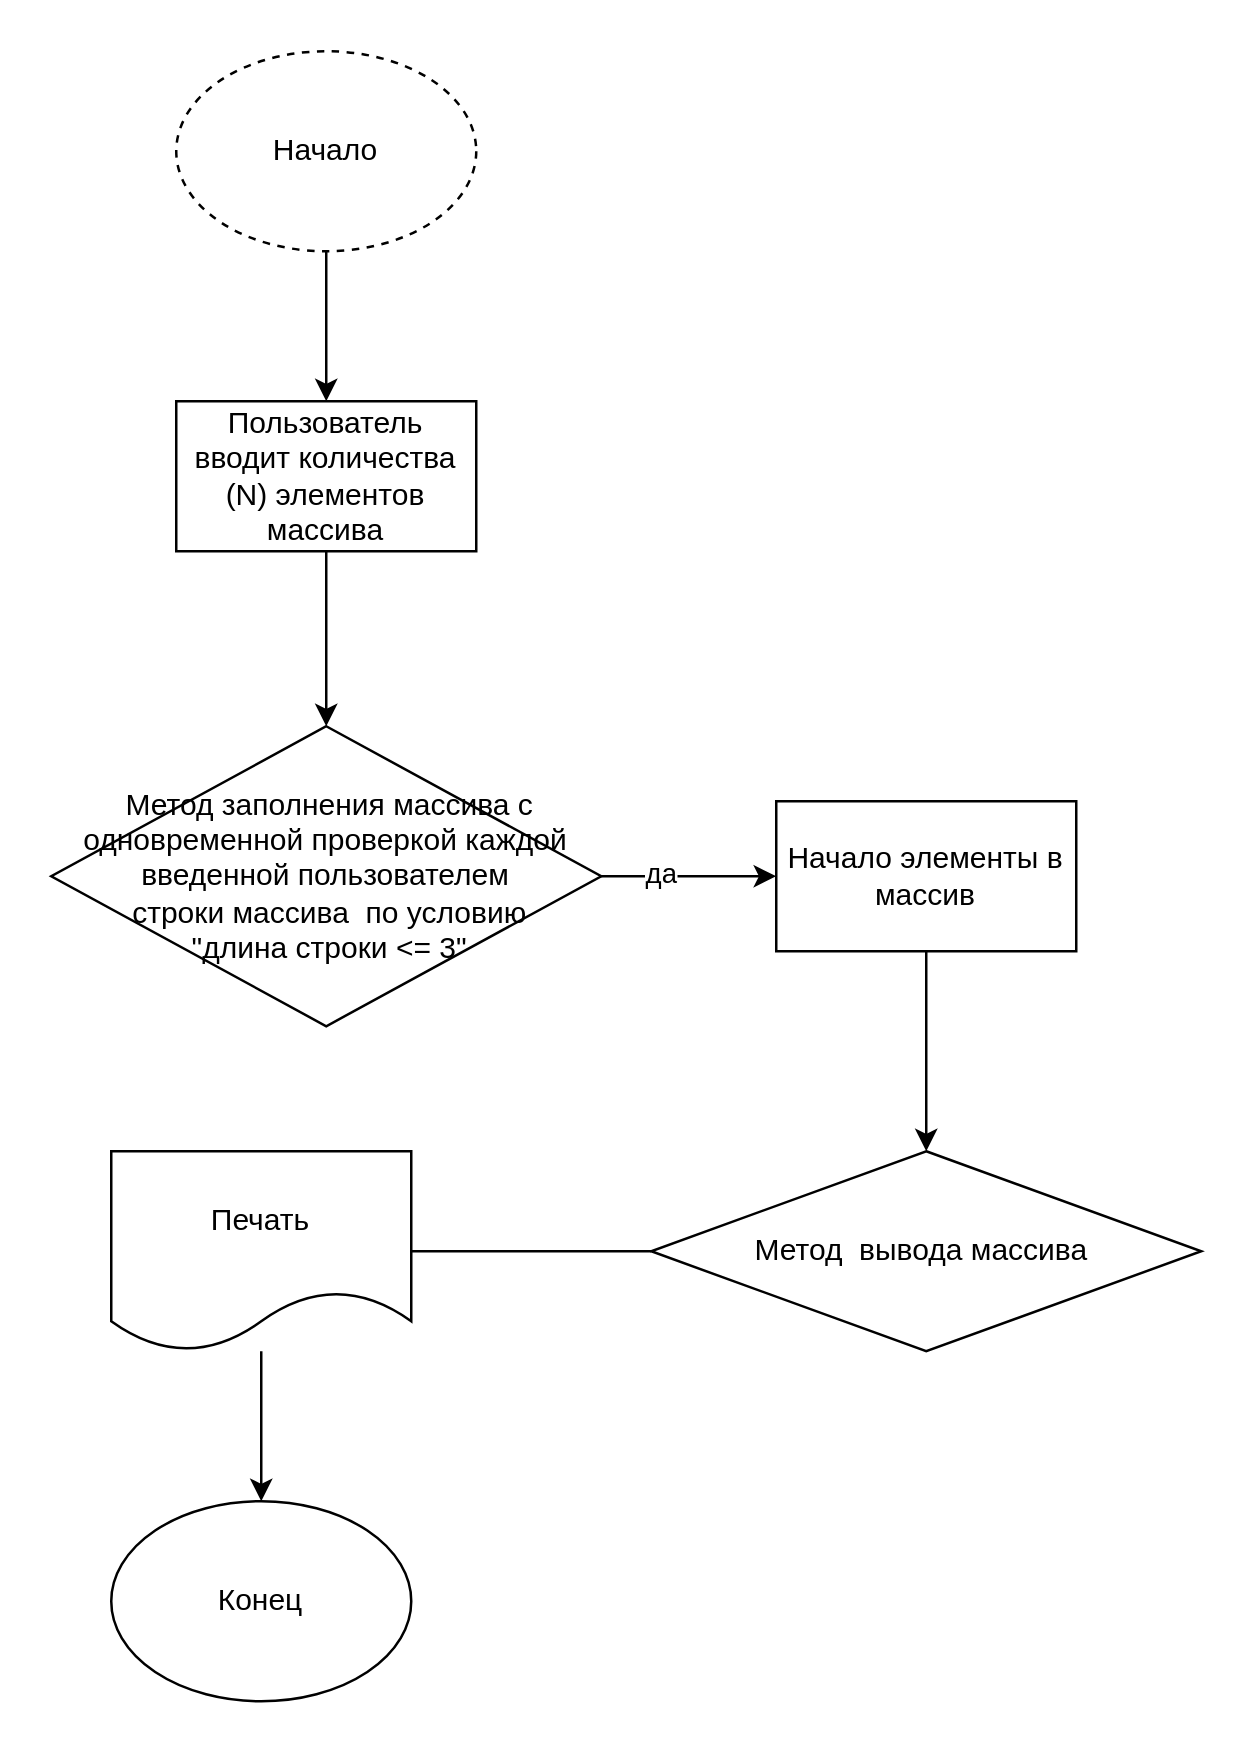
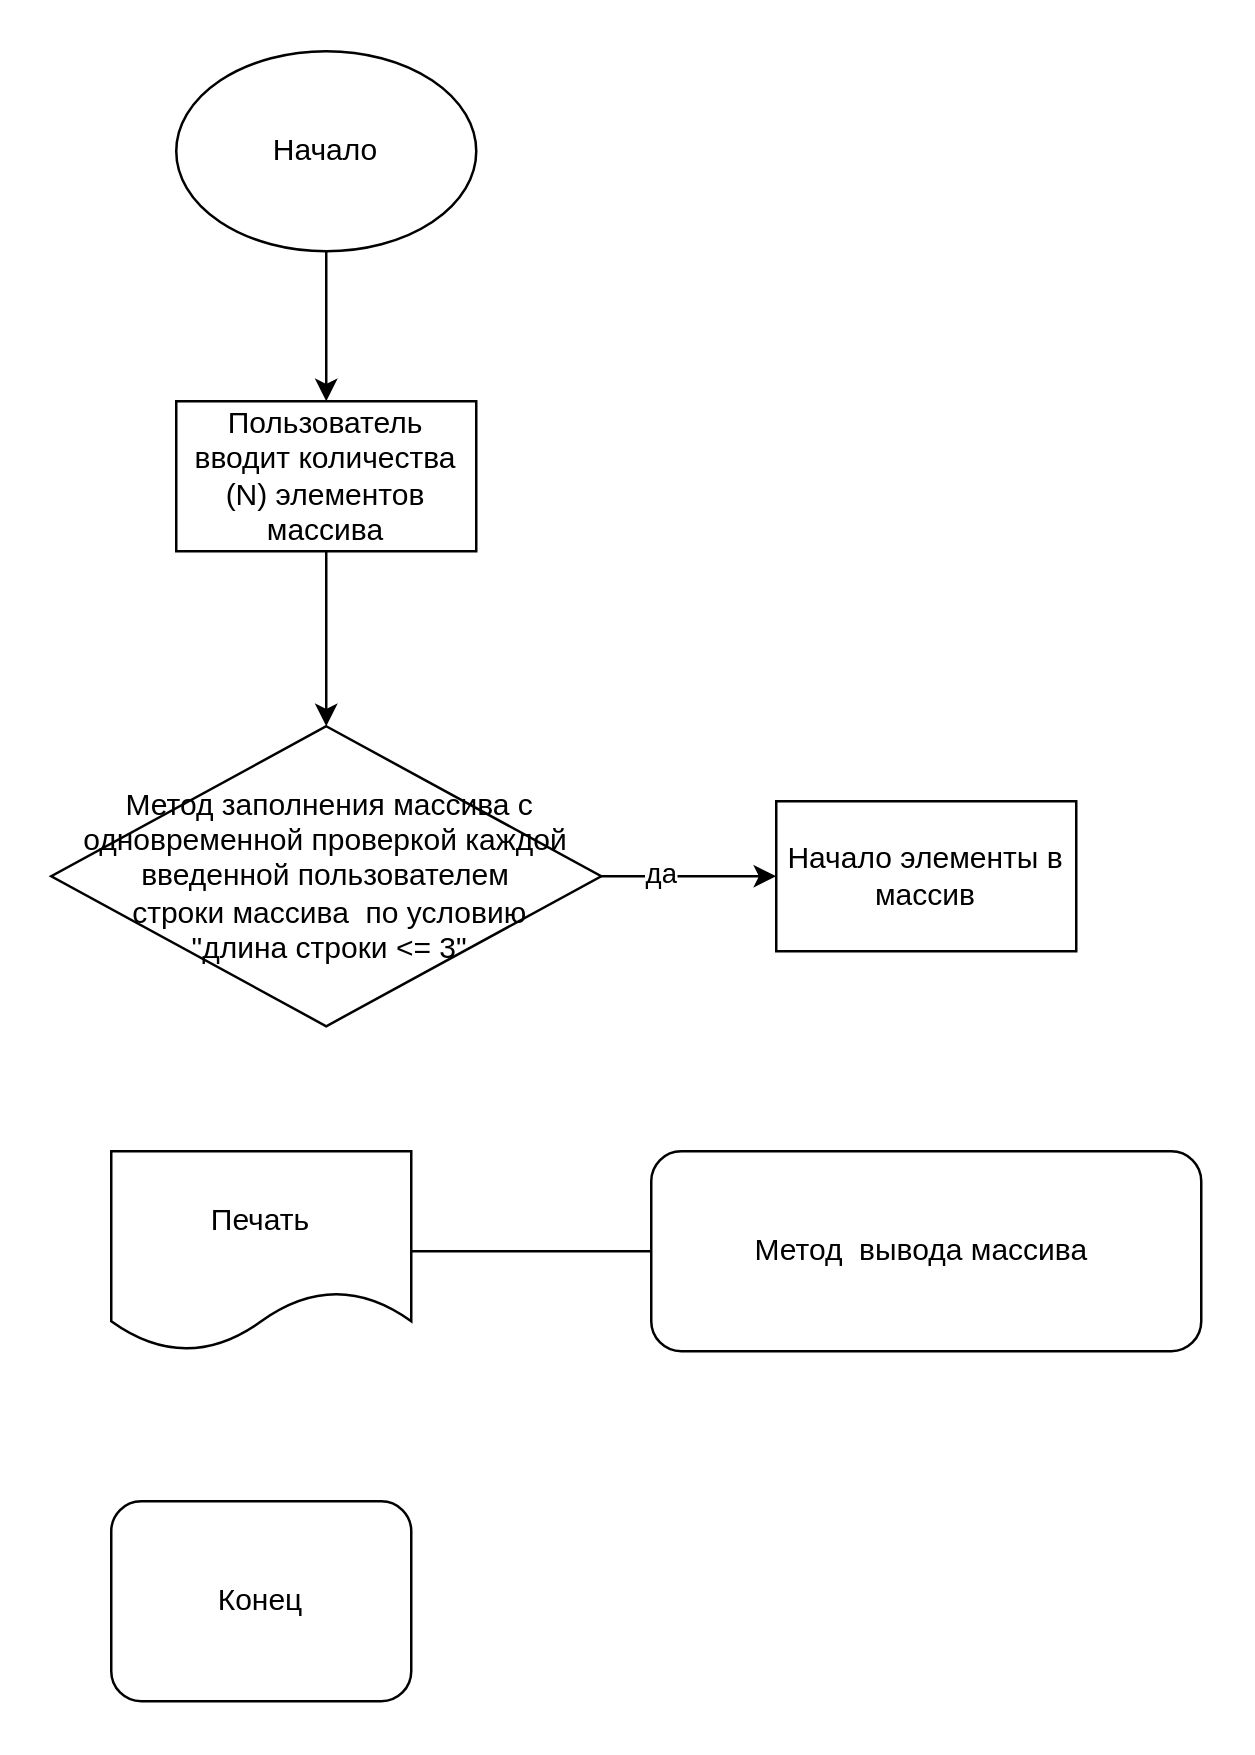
- <mxCell id="3" value="Начало" style="ellipse;whiteSpace=wrap;html=1;dashed=1;" vertex="1" parent="1"><mxGeometry x="70" y="20" width="120" height="80" as="geometry" /></mxCell>
+ <mxCell id="3" value="Начало" style="ellipse;whiteSpace=wrap;html=1;" vertex="1" parent="1"><mxGeometry x="70" y="20" width="120" height="80" as="geometry" /></mxCell>
- <mxCell id="9" value="" style="edgeStyle=orthogonalEdgeStyle;rounded=0;orthogonalLoop=1;jettySize=auto;html=1;" edge="1" parent="1" source="10" target="12"><mxGeometry relative="1" as="geometry" /></mxCell>
- <mxCell id="12" value="Метод&amp;nbsp; вывода массива&amp;nbsp;" style="rhombus;whiteSpace=wrap;html=1;rounded=0;" vertex="1" parent="1"><mxGeometry x="260" y="460" width="220" height="80" as="geometry" /></mxCell>
+ <mxCell id="12" value="Метод&amp;nbsp; вывода массива&amp;nbsp;" style="whiteSpace=wrap;html=1;rounded=1;" vertex="1" parent="1"><mxGeometry x="260" y="460" width="220" height="80" as="geometry" /></mxCell>
- <mxCell id="13" value="" style="edgeStyle=orthogonalEdgeStyle;rounded=0;orthogonalLoop=1;jettySize=auto;html=1;" edge="1" parent="1" source="14" target="15"><mxGeometry relative="1" as="geometry"><Array as="points" /></mxGeometry></mxCell>
- <mxCell id="15" value="Конец" style="ellipse;whiteSpace=wrap;html=1;" vertex="1" parent="1"><mxGeometry x="44" y="600" width="120" height="80" as="geometry" /></mxCell>
+ <mxCell id="15" value="Конец" style="whiteSpace=wrap;html=1;rounded=1;" vertex="1" parent="1"><mxGeometry x="44" y="600" width="120" height="80" as="geometry" /></mxCell>
